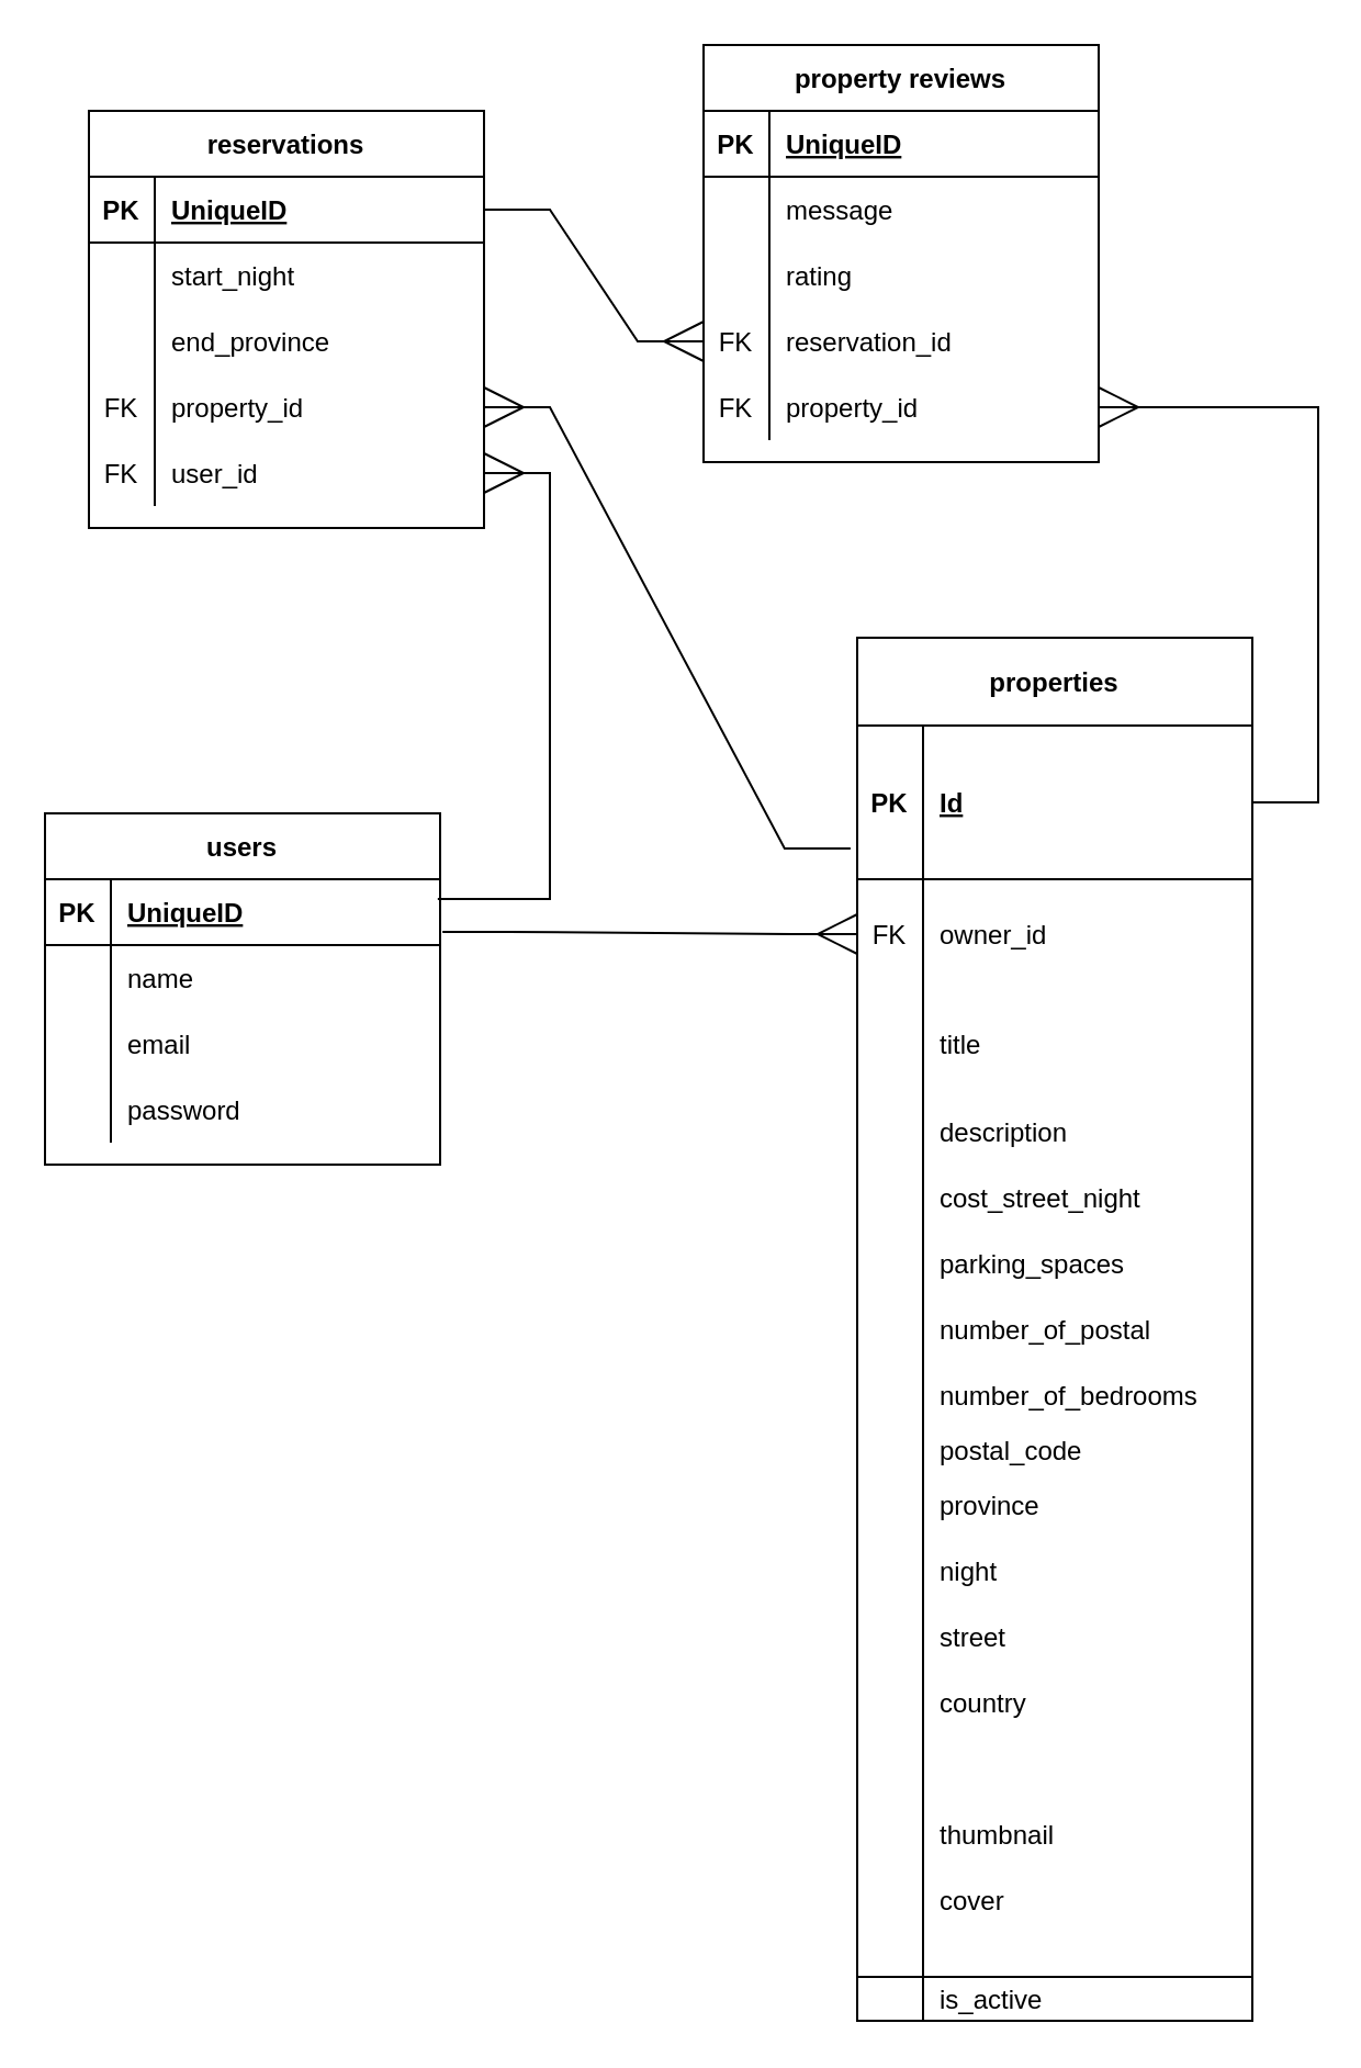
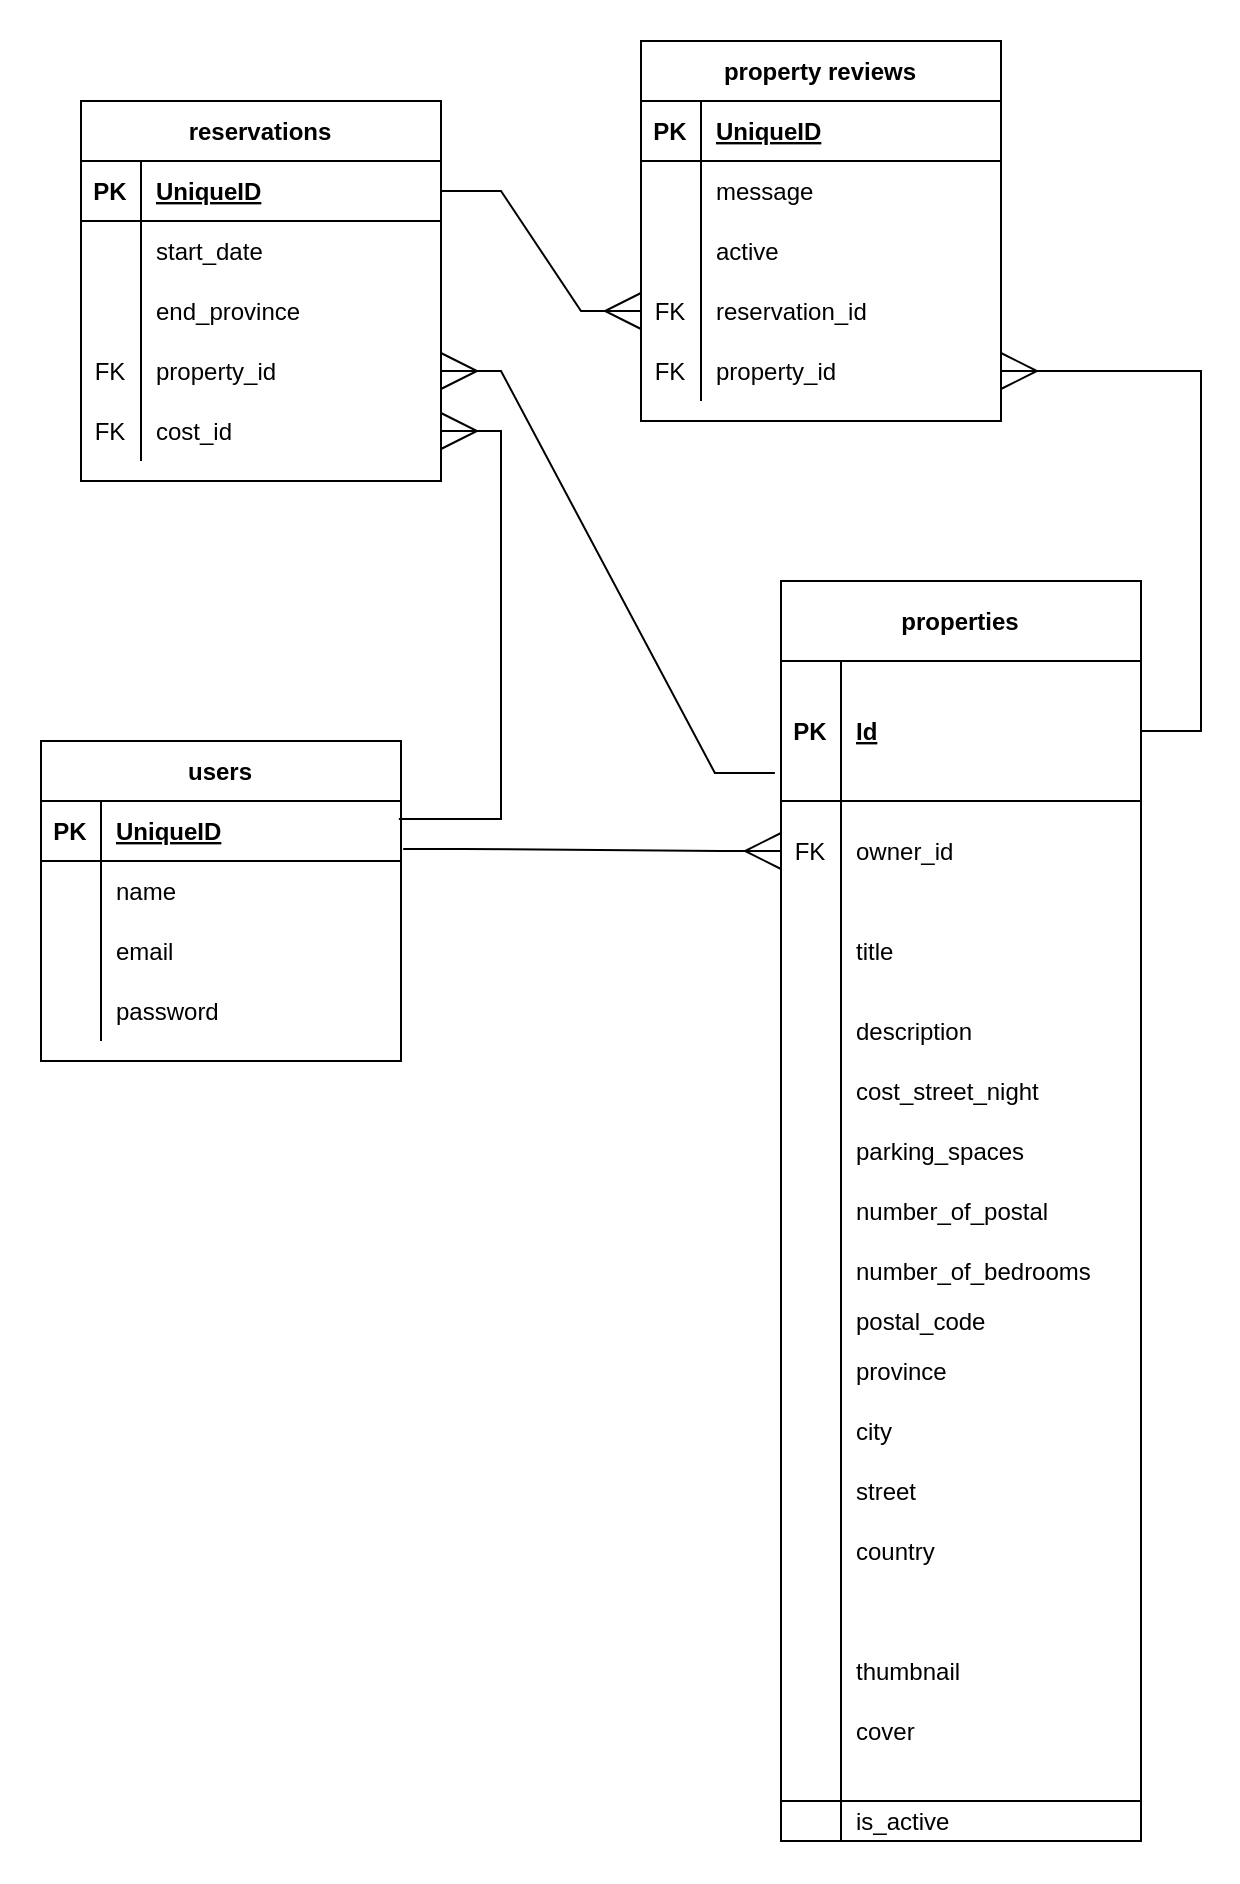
- <mxCell id="76" value="start_night" style="shape=partialRectangle;connectable=0;fillColor=none;top=0;left=0;bottom=0;right=0;align=left;spacingLeft=6;overflow=hidden;" vertex="1" parent="74"><mxGeometry x="30" width="150" height="30" as="geometry"><mxRectangle width="150" height="30" as="alternateBounds" /></mxGeometry></mxCell>
+ <mxCell id="76" value="start_date" style="shape=partialRectangle;connectable=0;fillColor=none;top=0;left=0;bottom=0;right=0;align=left;spacingLeft=6;overflow=hidden;" vertex="1" parent="74"><mxGeometry x="30" width="150" height="30" as="geometry"><mxRectangle width="150" height="30" as="alternateBounds" /></mxGeometry></mxCell>
- <mxCell id="95" value="rating" style="shape=partialRectangle;connectable=0;fillColor=none;top=0;left=0;bottom=0;right=0;align=left;spacingLeft=6;overflow=hidden;" vertex="1" parent="93"><mxGeometry x="30" width="150" height="30" as="geometry"><mxRectangle width="150" height="30" as="alternateBounds" /></mxGeometry></mxCell>
+ <mxCell id="95" value="active" style="shape=partialRectangle;connectable=0;fillColor=none;top=0;left=0;bottom=0;right=0;align=left;spacingLeft=6;overflow=hidden;" vertex="1" parent="93"><mxGeometry x="30" width="150" height="30" as="geometry"><mxRectangle width="150" height="30" as="alternateBounds" /></mxGeometry></mxCell>
- <mxCell id="85" value="user_id" style="shape=partialRectangle;connectable=0;fillColor=none;top=0;left=0;bottom=0;right=0;align=left;spacingLeft=6;overflow=hidden;" vertex="1" parent="83"><mxGeometry x="30" width="150" height="30" as="geometry"><mxRectangle width="150" height="30" as="alternateBounds" /></mxGeometry></mxCell>
+ <mxCell id="85" value="cost_id" style="shape=partialRectangle;connectable=0;fillColor=none;top=0;left=0;bottom=0;right=0;align=left;spacingLeft=6;overflow=hidden;" vertex="1" parent="83"><mxGeometry x="30" width="150" height="30" as="geometry"><mxRectangle width="150" height="30" as="alternateBounds" /></mxGeometry></mxCell>
- <mxCell id="48" value="night" style="shape=partialRectangle;connectable=0;fillColor=none;top=0;left=0;bottom=0;right=0;align=left;spacingLeft=6;overflow=hidden;" vertex="1" parent="46"><mxGeometry x="30" width="150" height="30" as="geometry"><mxRectangle width="150" height="30" as="alternateBounds" /></mxGeometry></mxCell>
+ <mxCell id="48" value="city" style="shape=partialRectangle;connectable=0;fillColor=none;top=0;left=0;bottom=0;right=0;align=left;spacingLeft=6;overflow=hidden;" vertex="1" parent="46"><mxGeometry x="30" width="150" height="30" as="geometry"><mxRectangle width="150" height="30" as="alternateBounds" /></mxGeometry></mxCell>
